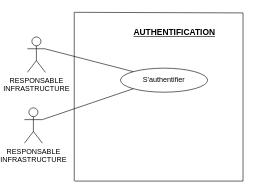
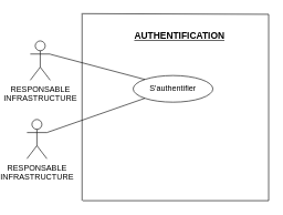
- <mxCell id="2" value="&lt;b&gt;&lt;u&gt;&lt;font style=&quot;font-size: 14px;&quot;&gt;AUTHENTIFICATION&lt;/font&gt;&lt;/u&gt;&lt;/b&gt;" style="text;html=1;strokeColor=none;fillColor=none;align=center;verticalAlign=middle;whiteSpace=wrap;rounded=0;" vertex="1" parent="1"><mxGeometry x="168" y="39" width="204" height="30" as="geometry" /></mxCell>
+ <mxCell id="2" value="&lt;b&gt;&lt;u&gt;&lt;font style=&quot;font-size: 14px;&quot;&gt;AUTHENTIFICATION&lt;/font&gt;&lt;/u&gt;&lt;/b&gt;" style="text;html=1;strokeColor=none;fillColor=none;align=center;verticalAlign=middle;whiteSpace=wrap;rounded=0;" vertex="1" parent="1"><mxGeometry x="148" y="39" width="204" height="30" as="geometry" /></mxCell>
- <mxCell id="3" value="S'authentifier" style="ellipse;whiteSpace=wrap;html=1;" vertex="1" parent="1"><mxGeometry x="180" y="113" width="145" height="40" as="geometry" /></mxCell>
+ <mxCell id="3" value="S'authentifier" style="ellipse;whiteSpace=wrap;html=1;" vertex="1" parent="1"><mxGeometry x="180" y="113" width="120" height="40" as="geometry" /></mxCell>
